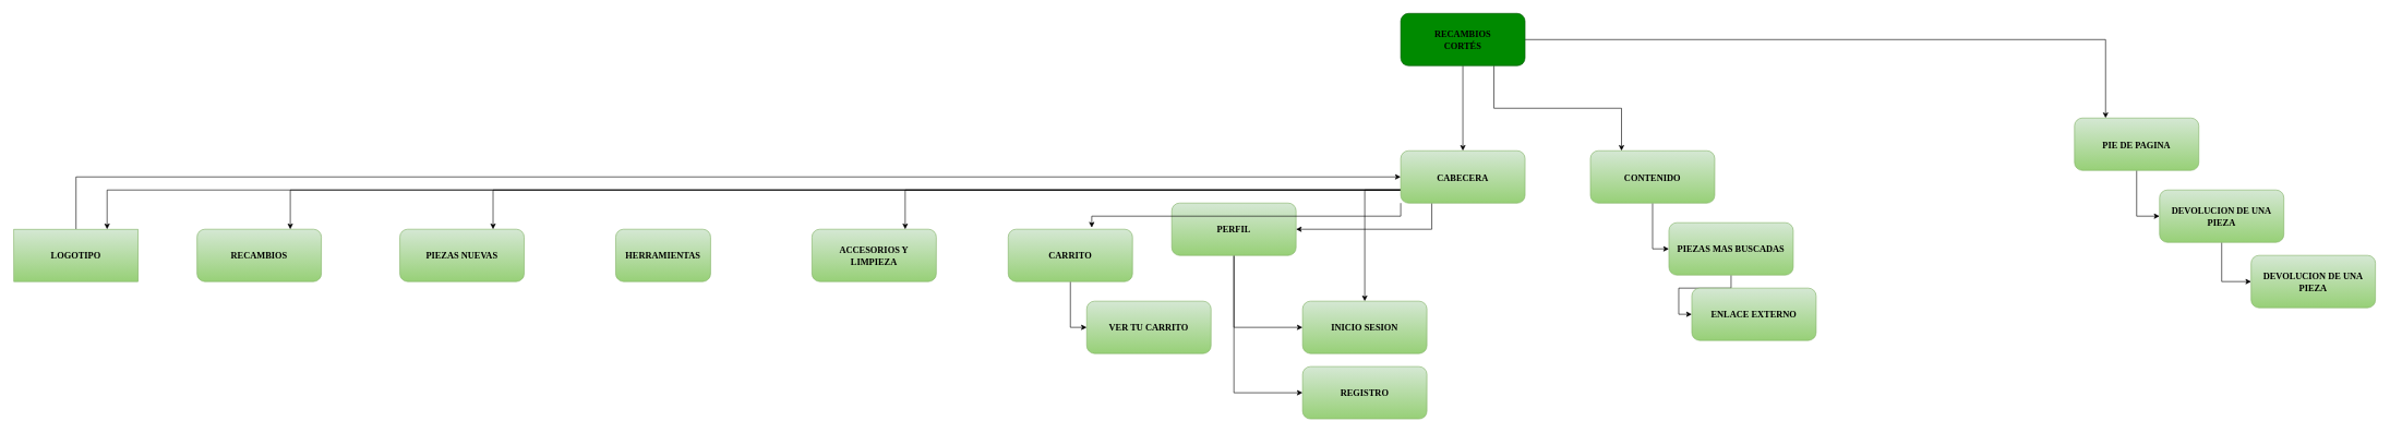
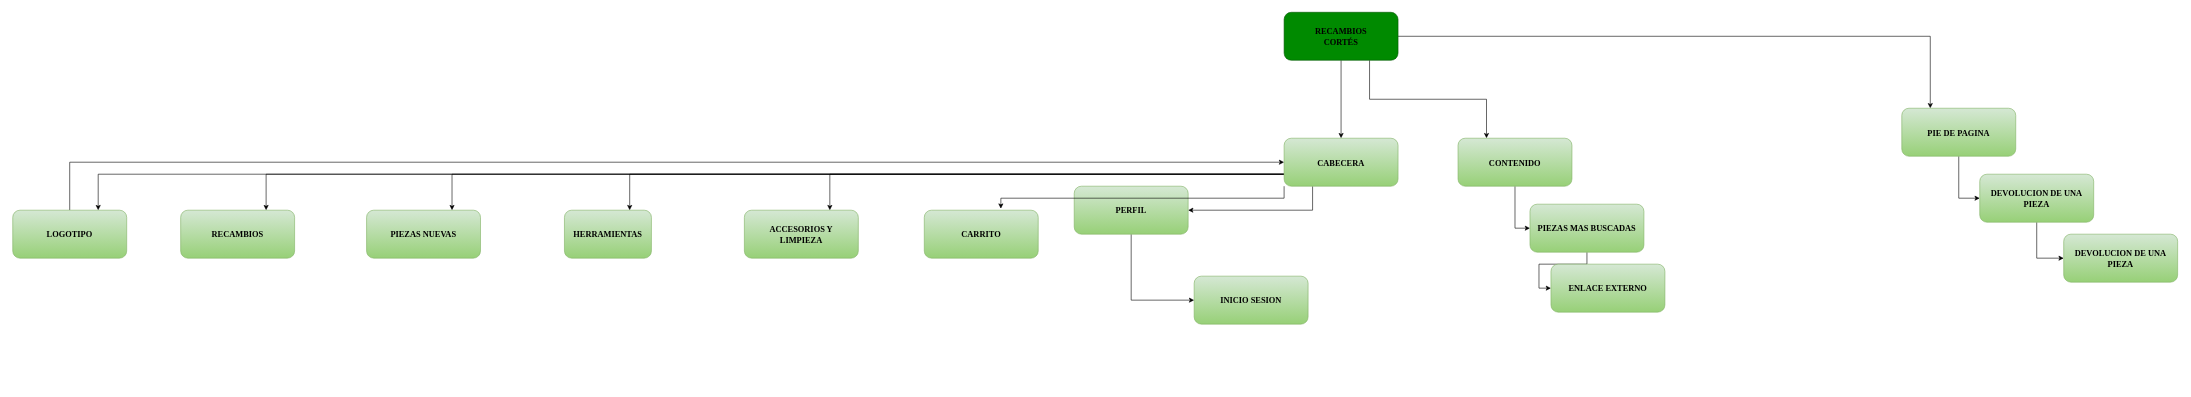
- <mxCell id="16" value="LOGOTIPO" style="fillColor=#d5e8d4;strokeColor=#82b366;fontStyle=1;fontFamily=Tahoma;fontSize=14;gradientColor=#97d077;rounded=0;" vertex="1" parent="1"><mxGeometry x="20" y="350" width="190" height="80" as="geometry" /></mxCell>
+ <mxCell id="16" value="LOGOTIPO" style="rounded=1;fillColor=#d5e8d4;strokeColor=#82b366;fontStyle=1;fontFamily=Tahoma;fontSize=14;gradientColor=#97d077;" vertex="1" parent="1"><mxGeometry x="20" y="350" width="190" height="80" as="geometry" /></mxCell>
- <mxCell id="18" style="edgeStyle=orthogonalEdgeStyle;rounded=0;orthogonalLoop=1;jettySize=auto;html=1;exitX=0;exitY=0.75;exitDx=0;exitDy=0;" edge="1" parent="1" source="23" target="24"><mxGeometry relative="1" as="geometry" /></mxCell>
+ <mxCell id="18" style="edgeStyle=orthogonalEdgeStyle;rounded=0;orthogonalLoop=1;jettySize=auto;html=1;exitX=0;exitY=0.75;exitDx=0;exitDy=0;entryX=0.75;entryY=0;entryDx=0;entryDy=0;" edge="1" parent="1" source="23" target="9"><mxGeometry relative="1" as="geometry" /></mxCell>
- <mxCell id="10" style="edgeStyle=orthogonalEdgeStyle;rounded=0;orthogonalLoop=1;jettySize=auto;html=1;exitX=0.5;exitY=1;exitDx=0;exitDy=0;entryX=0;entryY=0.5;entryDx=0;entryDy=0;" edge="1" parent="1" source="11" target="26"><mxGeometry relative="1" as="geometry" /></mxCell>
- <mxCell id="26" value="VER TU CARRITO" style="rounded=1;fillColor=#d5e8d4;strokeColor=#82b366;fontStyle=1;fontFamily=Tahoma;fontSize=14;gradientColor=#97d077;" vertex="1" parent="1"><mxGeometry x="1660" y="460" width="190" height="80" as="geometry" /></mxCell>
- <mxCell id="13" style="edgeStyle=orthogonalEdgeStyle;rounded=0;orthogonalLoop=1;jettySize=auto;html=1;exitX=0.5;exitY=1;exitDx=0;exitDy=0;entryX=0;entryY=0.5;entryDx=0;entryDy=0;" edge="1" parent="1" source="14" target="25"><mxGeometry relative="1" as="geometry" /></mxCell>
- <mxCell id="25" value="REGISTRO" style="rounded=1;fillColor=#d5e8d4;strokeColor=#82b366;fontStyle=1;fontFamily=Tahoma;fontSize=14;gradientColor=#97d077;" vertex="1" parent="1"><mxGeometry x="1990" y="560" width="190" height="80" as="geometry" /></mxCell>
